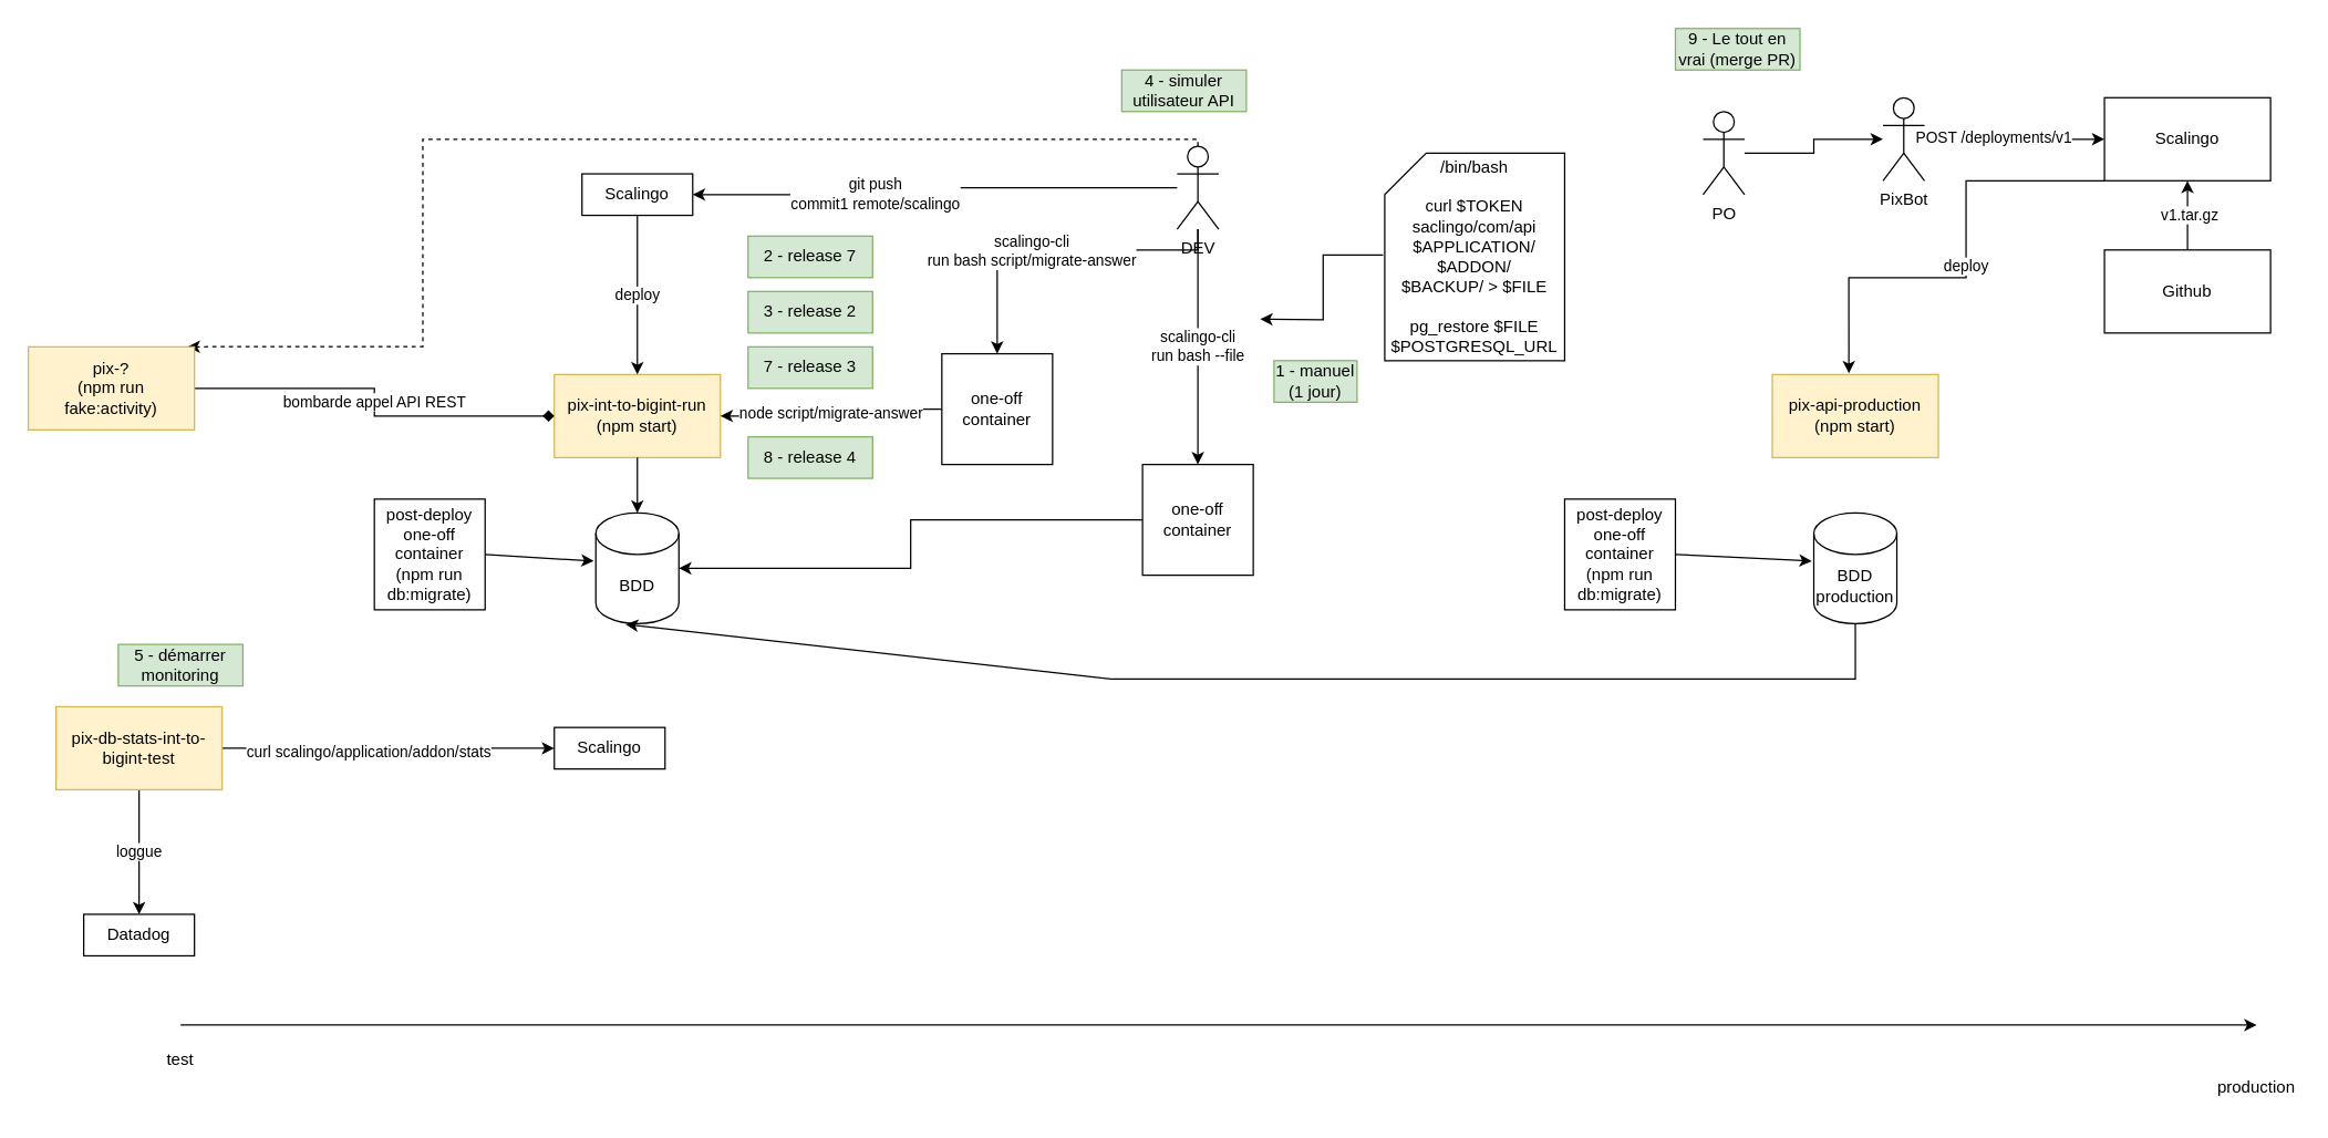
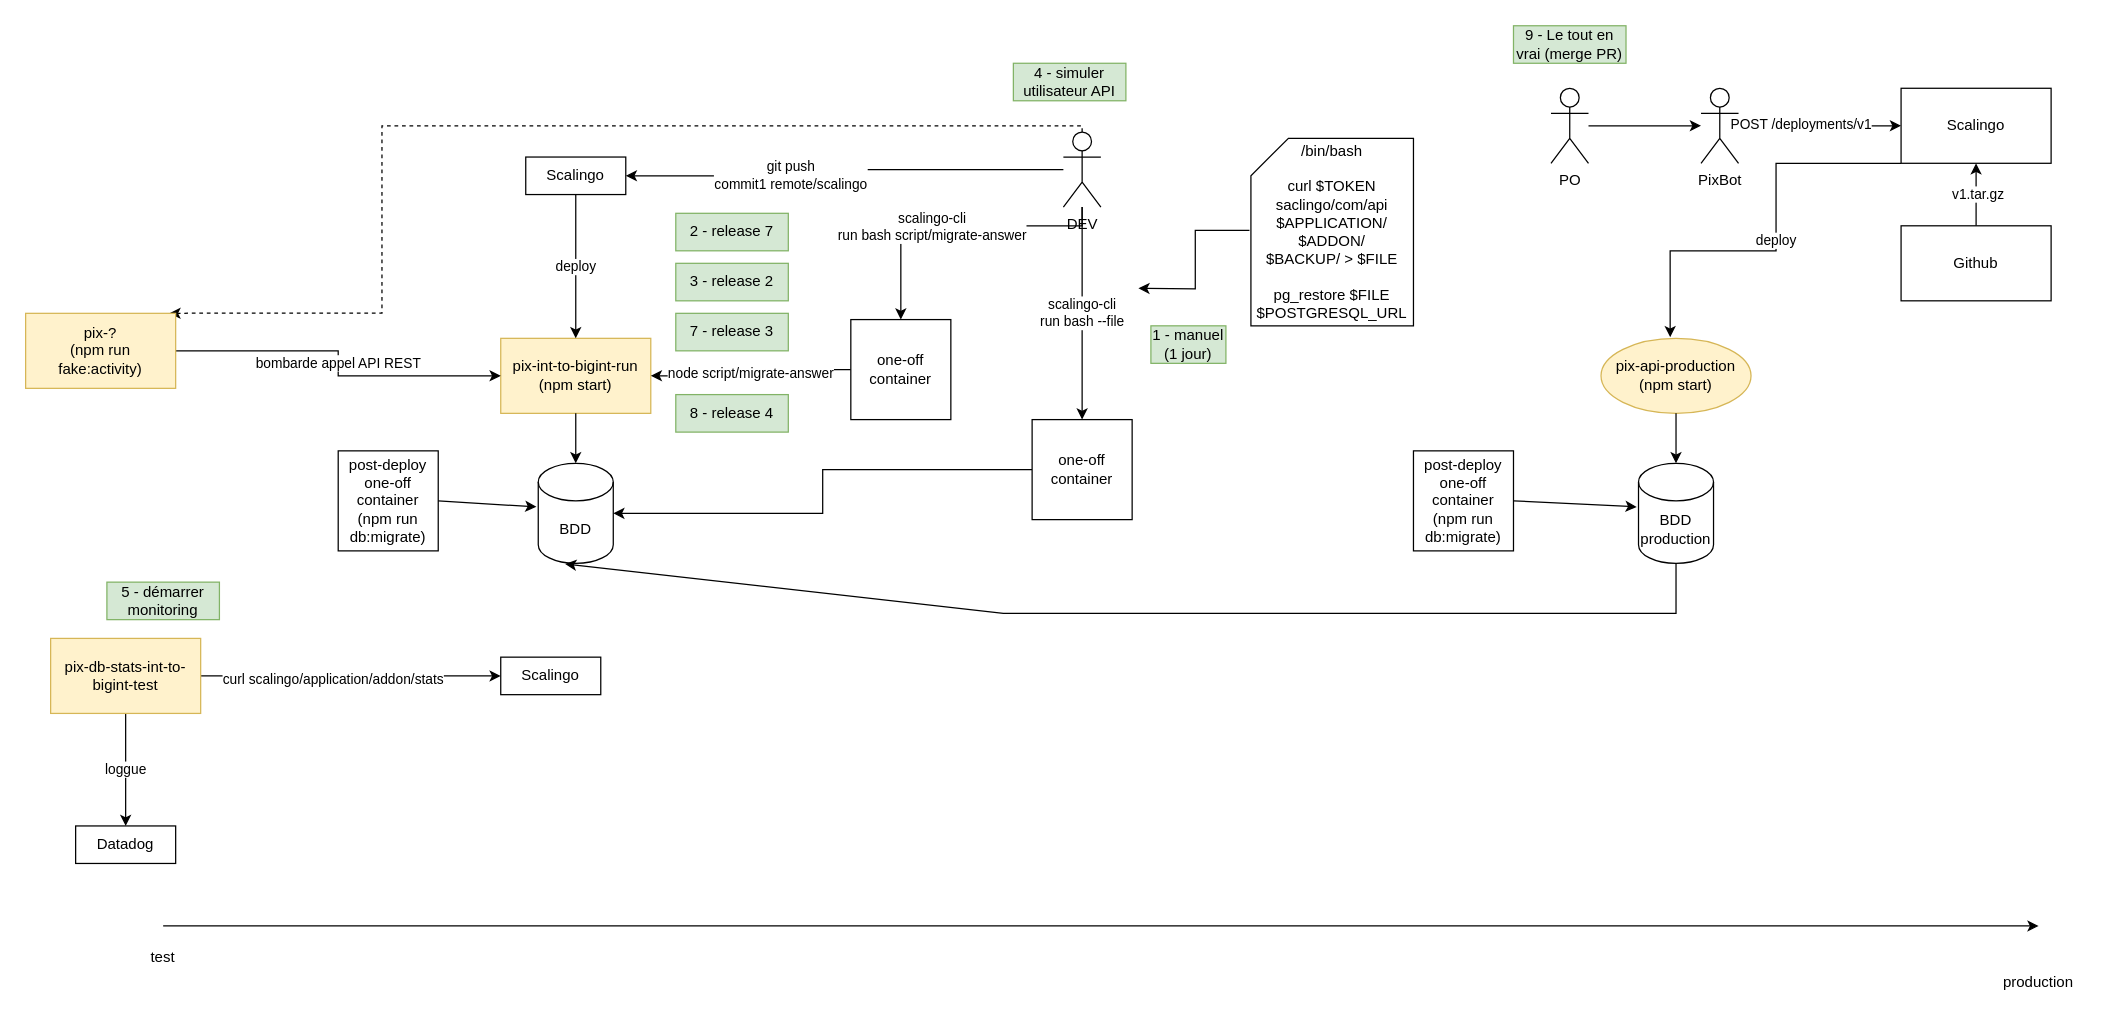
- <mxCell id="16" value="PO" style="shape=umlActor;verticalLabelPosition=bottom;verticalAlign=top;html=1;outlineConnect=0;" vertex="1" parent="1"><mxGeometry x="1230" y="80" width="30" height="60" as="geometry" /></mxCell>
+ <mxCell id="16" value="PO" style="shape=umlActor;verticalLabelPosition=bottom;verticalAlign=top;html=1;outlineConnect=0;" vertex="1" parent="1"><mxGeometry x="1240" y="70" width="30" height="60" as="geometry" /></mxCell>
- <mxCell id="45" value="bombarde appel API REST" style="edgeStyle=orthogonalEdgeStyle;rounded=0;orthogonalLoop=1;jettySize=auto;html=1;entryX=0;entryY=0.5;entryDx=0;entryDy=0;endArrow=diamond;" edge="1" parent="1" source="46" target="10"><mxGeometry relative="1" as="geometry" /></mxCell>
+ <mxCell id="45" value="bombarde appel API REST" style="edgeStyle=orthogonalEdgeStyle;rounded=0;orthogonalLoop=1;jettySize=auto;html=1;entryX=0;entryY=0.5;entryDx=0;entryDy=0;" edge="1" parent="1" source="46" target="10"><mxGeometry relative="1" as="geometry" /></mxCell>
- <mxCell id="2" value="pix-api-production&lt;br&gt;(npm start)" style="rounded=0;whiteSpace=wrap;html=1;fillColor=#fff2cc;strokeColor=#d6b656;" vertex="1" parent="1"><mxGeometry x="1280" y="270" width="120" height="60" as="geometry" /></mxCell>
+ <mxCell id="2" value="pix-api-production&lt;br&gt;(npm start)" style="ellipse;whiteSpace=wrap;html=1;fillColor=#fff2cc;strokeColor=#d6b656;" vertex="1" parent="1"><mxGeometry x="1280" y="270" width="120" height="60" as="geometry" /></mxCell>
+ <mxCell id="4" value="" style="endArrow=classic;html=1;rounded=0;exitX=0.5;exitY=1;exitDx=0;exitDy=0;" edge="1" parent="1" source="2" target="3"><mxGeometry width="50" height="50" relative="1" as="geometry"><mxPoint x="1490" y="440" as="sourcePoint" /><mxPoint x="1540" y="390" as="targetPoint" /></mxGeometry></mxCell>
